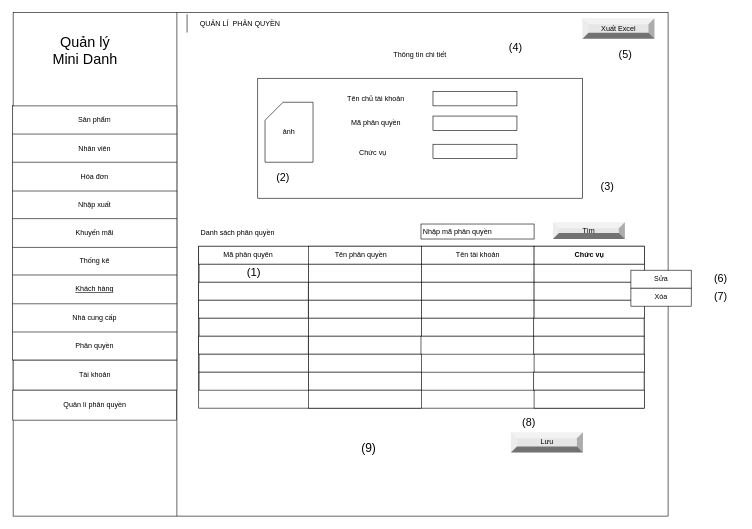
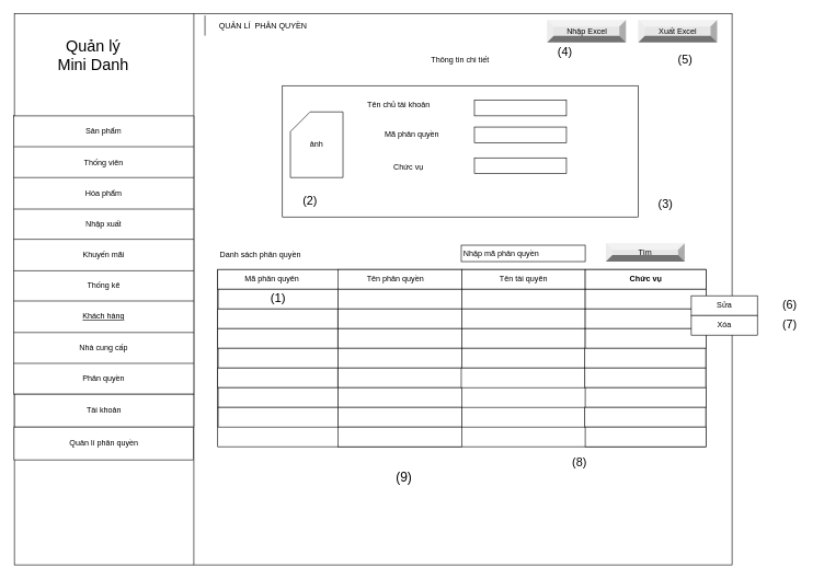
+ <mxCell id="83" value="Nhập Excel" style="labelPosition=center;verticalLabelPosition=middle;align=center;html=1;shape=mxgraph.basic.shaded_button;dx=10;fillColor=#E6E6E6;strokeColor=none;" parent="1" vertex="1"><mxGeometry x="831.56" y="30" width="120" height="34" as="geometry" /></mxCell>
- <mxCell id="72" value="Tên chủ tài khoản" style="text;html=1;strokeColor=none;fillColor=none;align=center;verticalAlign=middle;whiteSpace=wrap;rounded=0;" parent="1" vertex="1"><mxGeometry x="571" y="150" width="110" height="30" as="geometry" /></mxCell>
+ <mxCell id="72" value="Tên chủ tài khoản" style="text;html=1;strokeColor=none;fillColor=none;align=center;verticalAlign=middle;whiteSpace=wrap;rounded=0;" parent="1" vertex="1"><mxGeometry x="551" y="145" width="110" height="30" as="geometry" /></mxCell>
- <mxCell id="14" value="Nhân viên" style="shape=partialRectangle;html=1;whiteSpace=wrap;connectable=0;overflow=hidden;fillColor=none;top=0;left=0;bottom=0;right=0;pointerEvents=1;rounded=0;shadow=0;glass=0;sketch=0;fontSize=12;" parent="13" vertex="1"><mxGeometry width="274" height="47" as="geometry"><mxRectangle width="274" height="47" as="alternateBounds" /></mxGeometry></mxCell>
+ <mxCell id="14" value="Thống viên" style="shape=partialRectangle;html=1;whiteSpace=wrap;connectable=0;overflow=hidden;fillColor=none;top=0;left=0;bottom=0;right=0;pointerEvents=1;rounded=0;shadow=0;glass=0;sketch=0;fontSize=12;" parent="13" vertex="1"><mxGeometry width="274" height="47" as="geometry"><mxRectangle width="274" height="47" as="alternateBounds" /></mxGeometry></mxCell>
- <mxCell id="16" value="&lt;span style=&quot;text-align: left;&quot;&gt;Hóa đơn&lt;/span&gt;" style="shape=partialRectangle;html=1;whiteSpace=wrap;connectable=0;overflow=hidden;fillColor=none;top=0;left=0;bottom=0;right=0;pointerEvents=1;rounded=0;shadow=0;glass=0;sketch=0;fontSize=12;" parent="15" vertex="1"><mxGeometry width="274" height="48" as="geometry"><mxRectangle width="274" height="48" as="alternateBounds" /></mxGeometry></mxCell>
+ <mxCell id="16" value="&lt;span style=&quot;text-align: left;&quot;&gt;Hóa phẩm&lt;/span&gt;" style="shape=partialRectangle;html=1;whiteSpace=wrap;connectable=0;overflow=hidden;fillColor=none;top=0;left=0;bottom=0;right=0;pointerEvents=1;rounded=0;shadow=0;glass=0;sketch=0;fontSize=12;" parent="15" vertex="1"><mxGeometry width="274" height="48" as="geometry"><mxRectangle width="274" height="48" as="alternateBounds" /></mxGeometry></mxCell>
- <mxCell id="77" value="&lt;font style=&quot;font-size: 18px;&quot;&gt;(2)&lt;/font&gt;" style="text;html=1;strokeColor=none;fillColor=none;align=center;verticalAlign=middle;whiteSpace=wrap;rounded=0;" parent="1" vertex="1"><mxGeometry x="441" y="280" width="60" height="30" as="geometry" /></mxCell>
+ <mxCell id="77" value="&lt;font style=&quot;font-size: 18px;&quot;&gt;(2)&lt;/font&gt;" style="text;html=1;strokeColor=none;fillColor=none;align=center;verticalAlign=middle;whiteSpace=wrap;rounded=0;" parent="1" vertex="1"><mxGeometry x="441" y="290" width="60" height="30" as="geometry" /></mxCell>
- <mxCell id="35" value="Tên tài khoản" style="rounded=0;whiteSpace=wrap;html=1;" parent="1" vertex="1"><mxGeometry x="701.56" y="410" width="188" height="30" as="geometry" /></mxCell>
+ <mxCell id="35" value="Tên tài quyên" style="rounded=0;whiteSpace=wrap;html=1;" parent="1" vertex="1"><mxGeometry x="701.56" y="410" width="188" height="30" as="geometry" /></mxCell>
- <mxCell id="69" value="Lưu" style="labelPosition=center;verticalLabelPosition=middle;align=center;html=1;shape=mxgraph.basic.shaded_button;dx=10;fillColor=#E6E6E6;strokeColor=none;" parent="1" vertex="1"><mxGeometry x="851" y="720" width="120" height="34" as="geometry" /></mxCell>
- <mxCell id="88" value="&lt;font style=&quot;font-size: 20px;&quot;&gt;(&lt;font style=&quot;font-size: 20px;&quot;&gt;9&lt;/font&gt;)&lt;/font&gt;" style="text;html=1;strokeColor=none;fillColor=none;align=center;verticalAlign=middle;whiteSpace=wrap;rounded=0;" vertex="1" parent="1"><mxGeometry x="584.06" y="730" width="60" height="30" as="geometry" /></mxCell>
+ <mxCell id="88" value="&lt;font style=&quot;font-size: 20px;&quot;&gt;(&lt;font style=&quot;font-size: 20px;&quot;&gt;9&lt;/font&gt;)&lt;/font&gt;" style="text;html=1;strokeColor=none;fillColor=none;align=center;verticalAlign=middle;whiteSpace=wrap;rounded=0;" vertex="1" parent="1"><mxGeometry x="584.06" y="710" width="60" height="30" as="geometry" /></mxCell>
